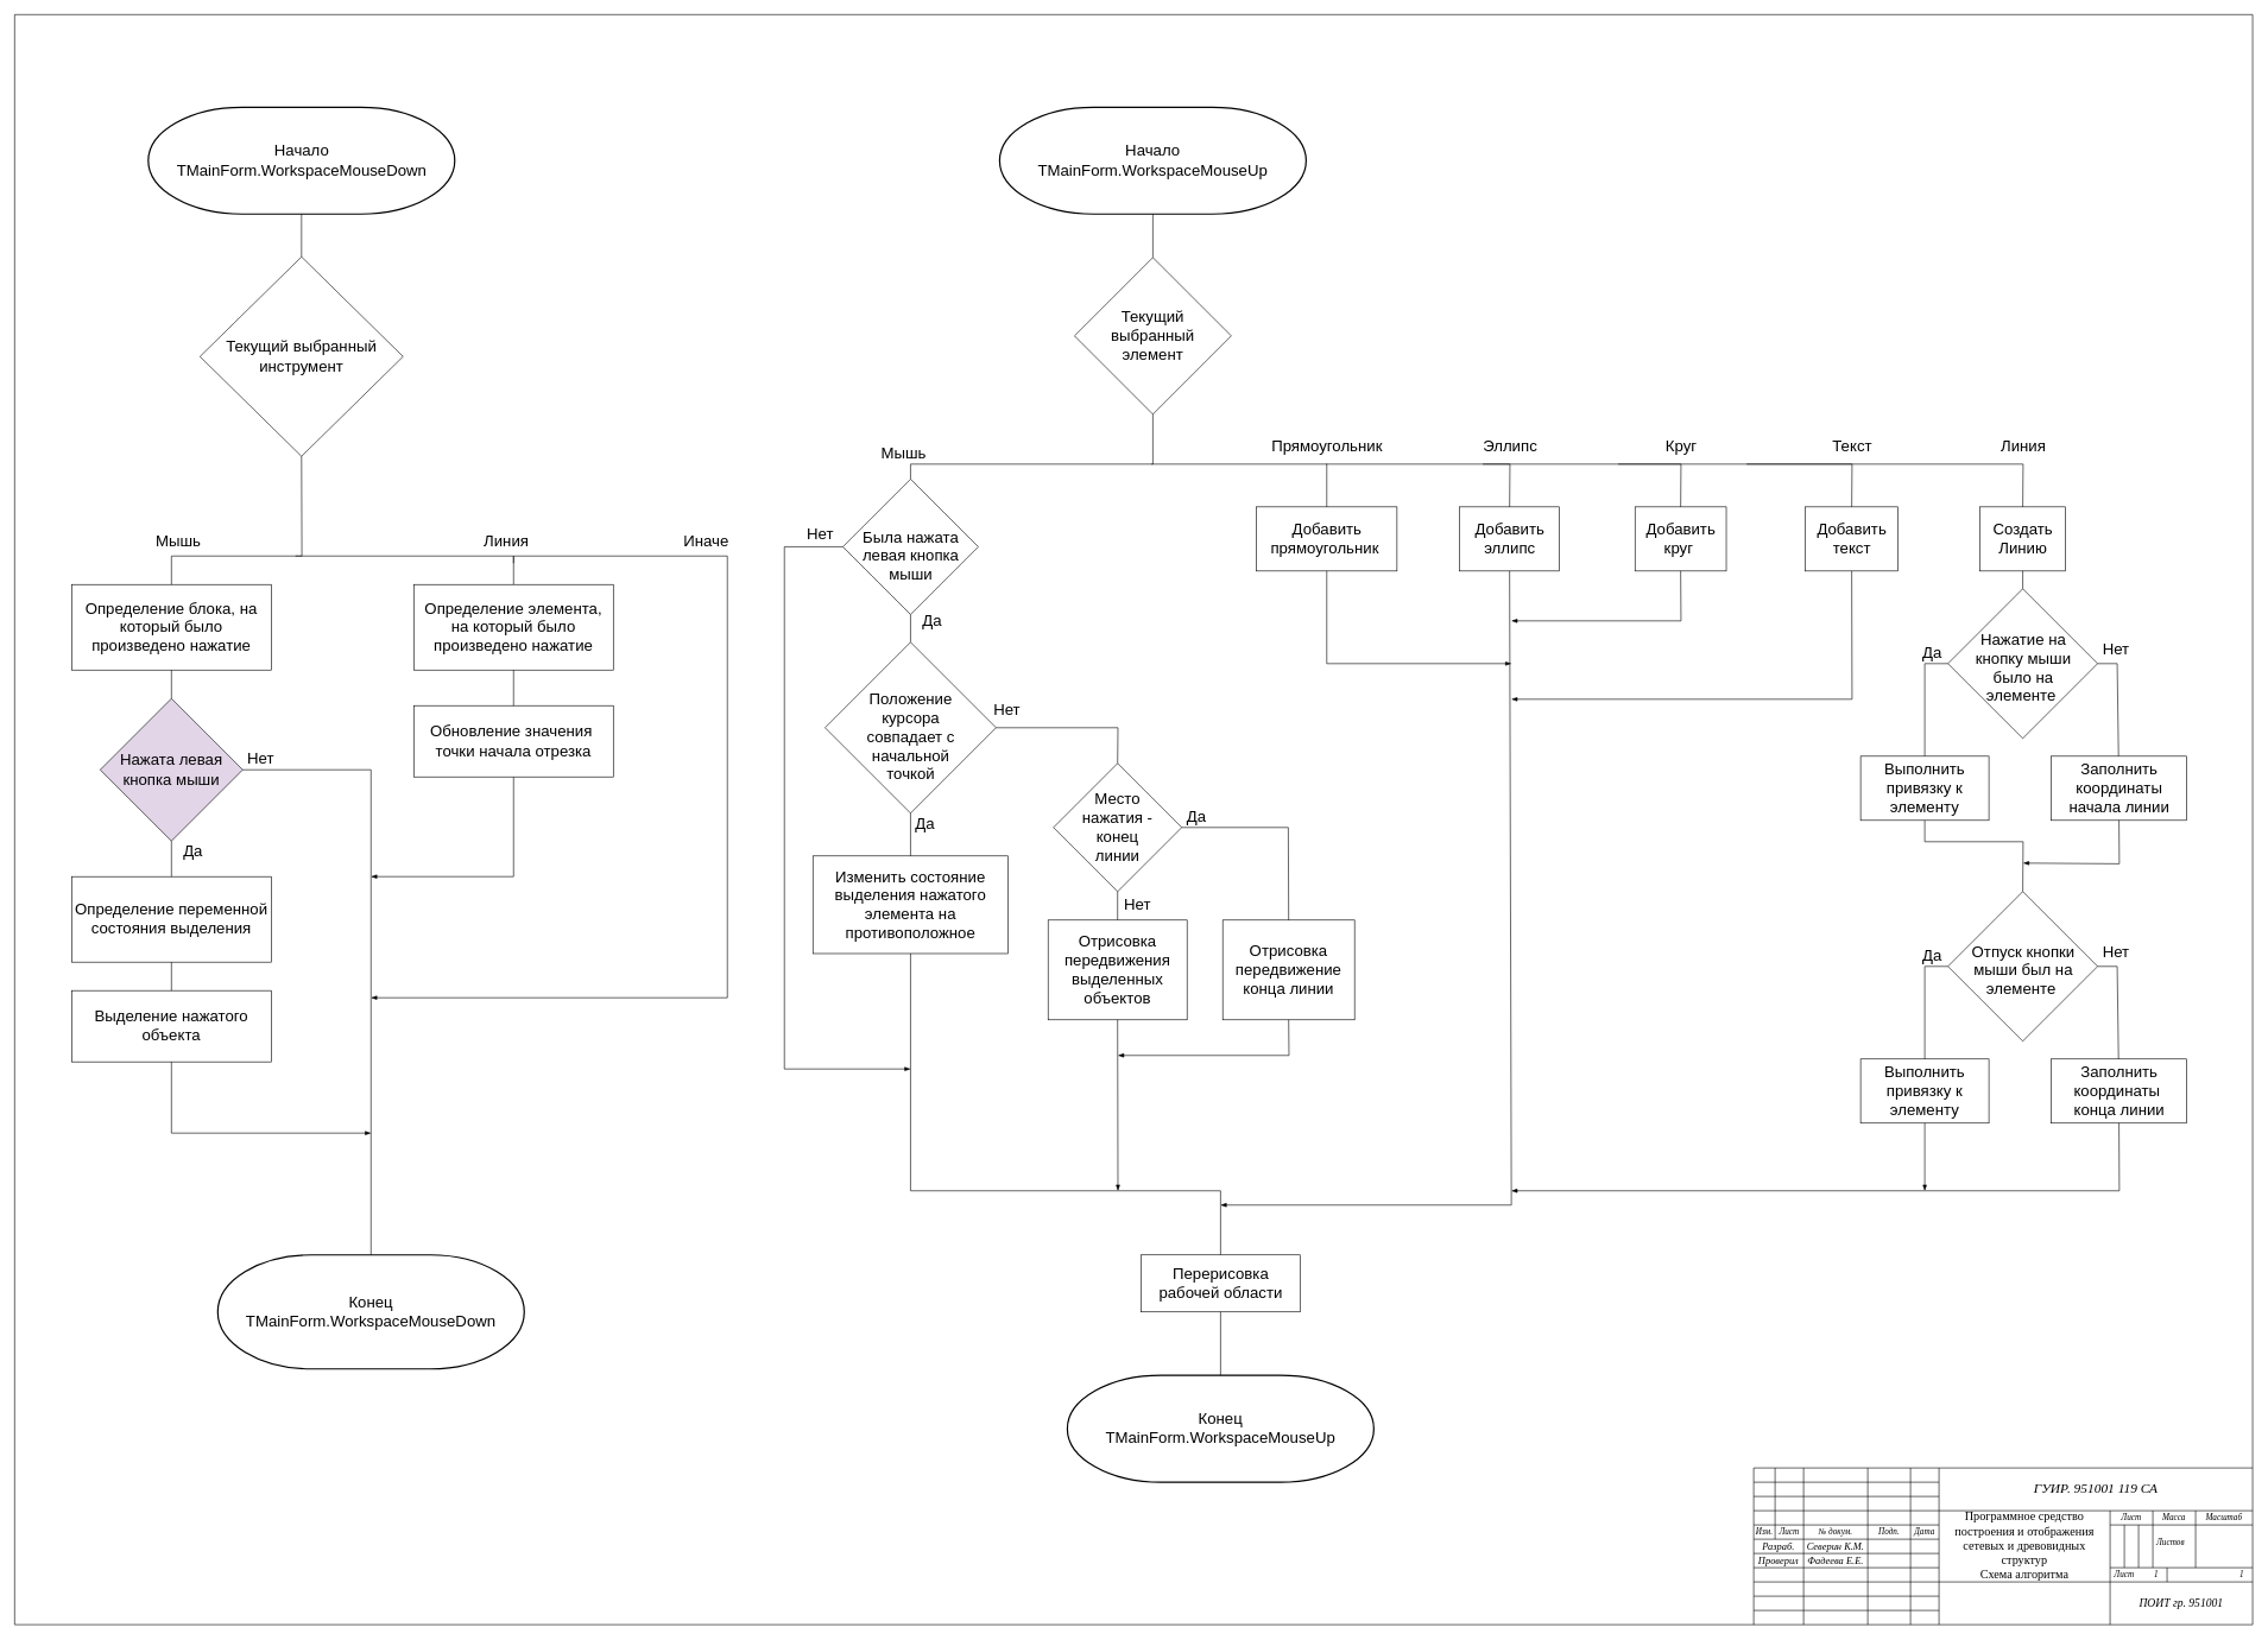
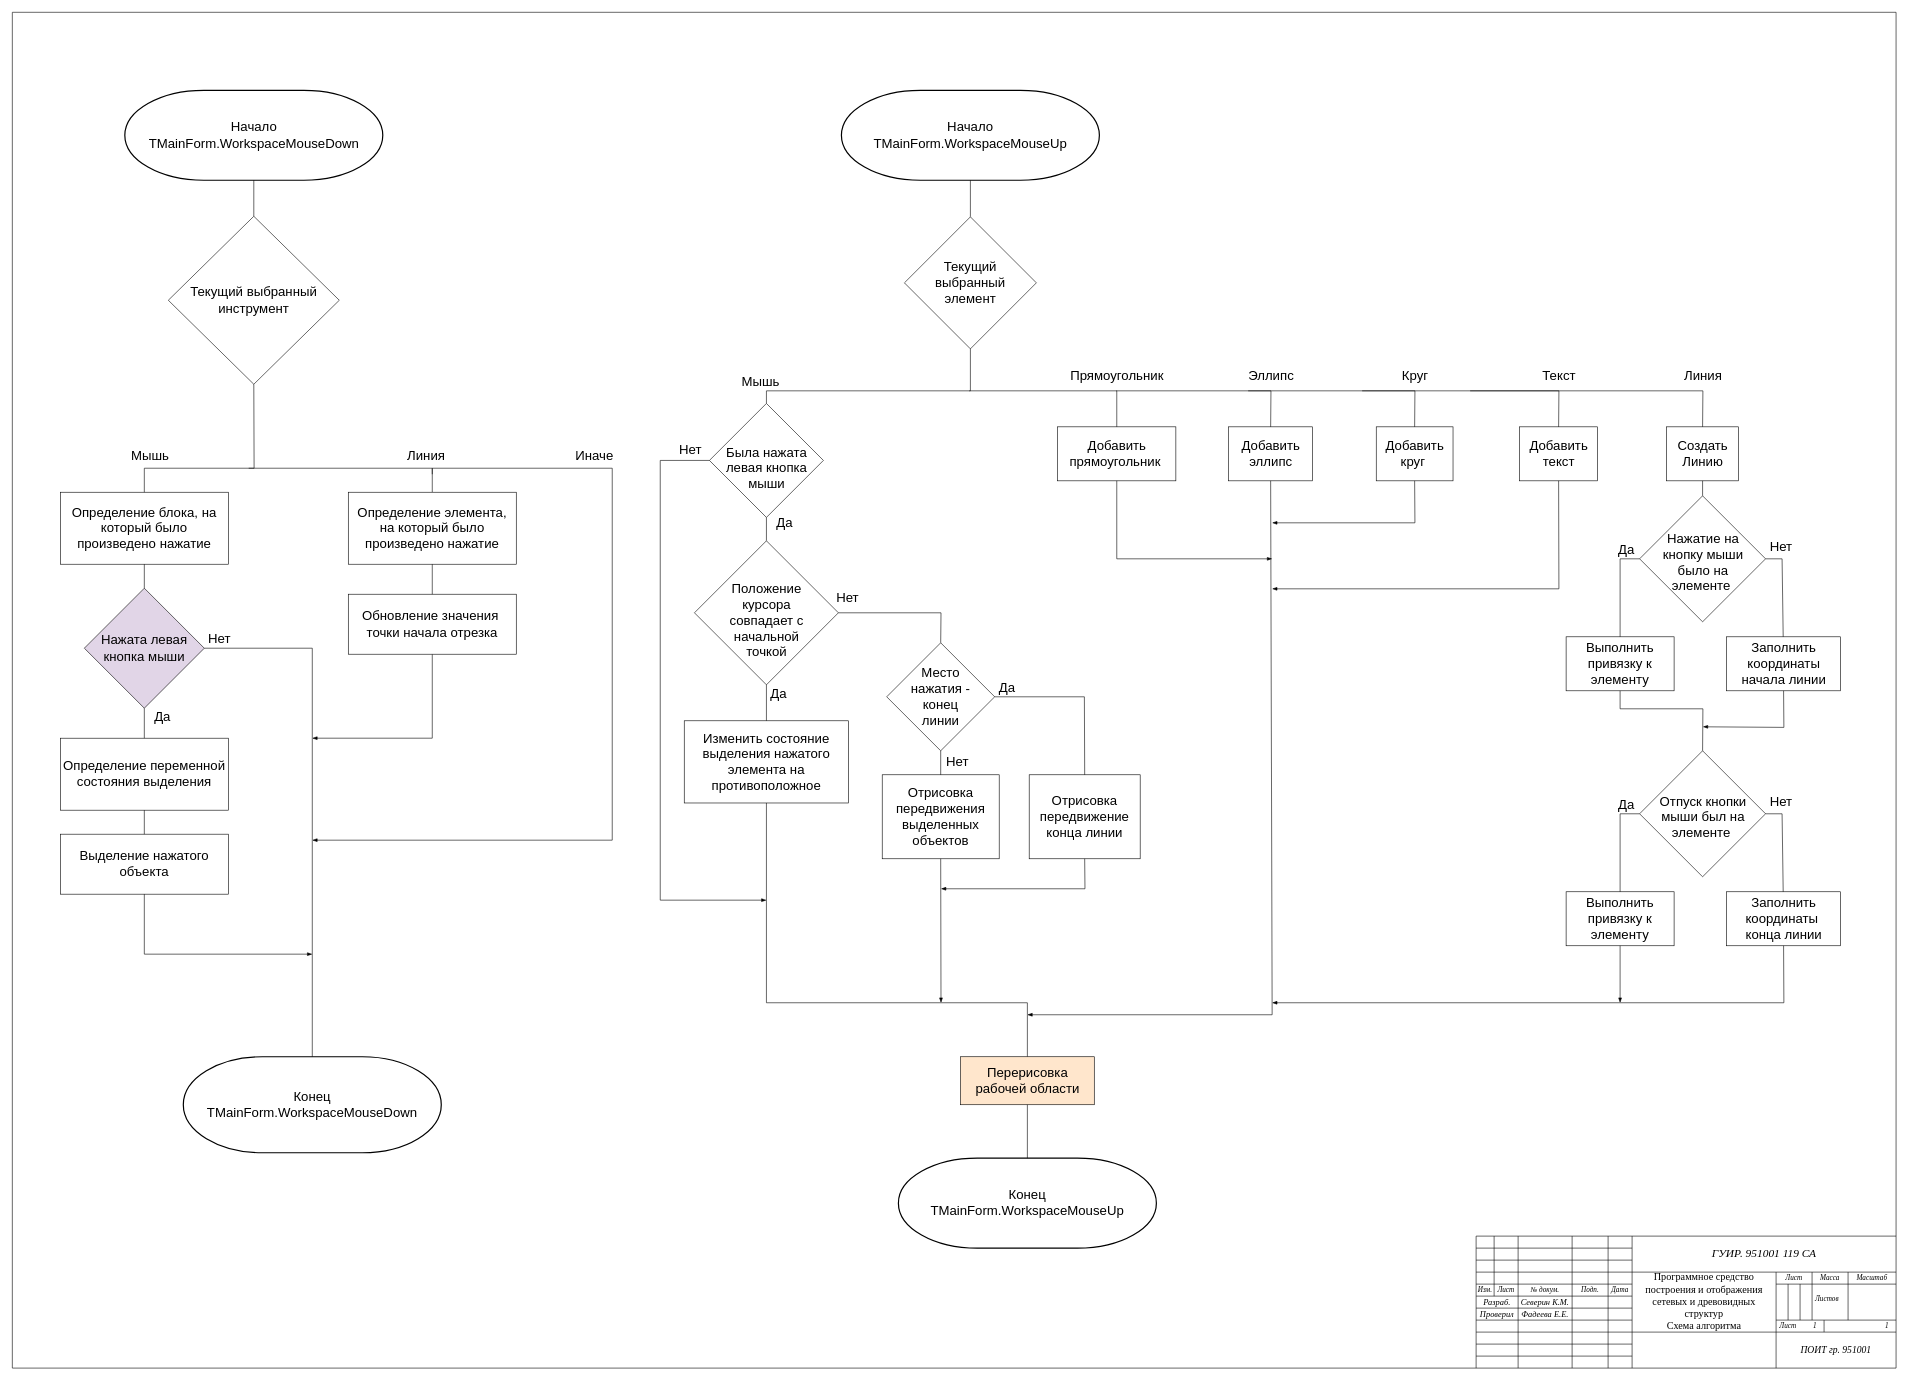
- <mxCell id="145" value="Перерисовка рабочей области" style="rounded=0;whiteSpace=wrap;html=1;fontSize=22;" parent="1" vertex="1"><mxGeometry x="1600.5" y="1761" width="223" height="80" as="geometry" /></mxCell>
+ <mxCell id="145" value="Перерисовка рабочей области" style="rounded=0;whiteSpace=wrap;html=1;fontSize=22;fillColor=#ffe6cc;" parent="1" vertex="1"><mxGeometry x="1600.5" y="1761" width="223" height="80" as="geometry" /></mxCell>
